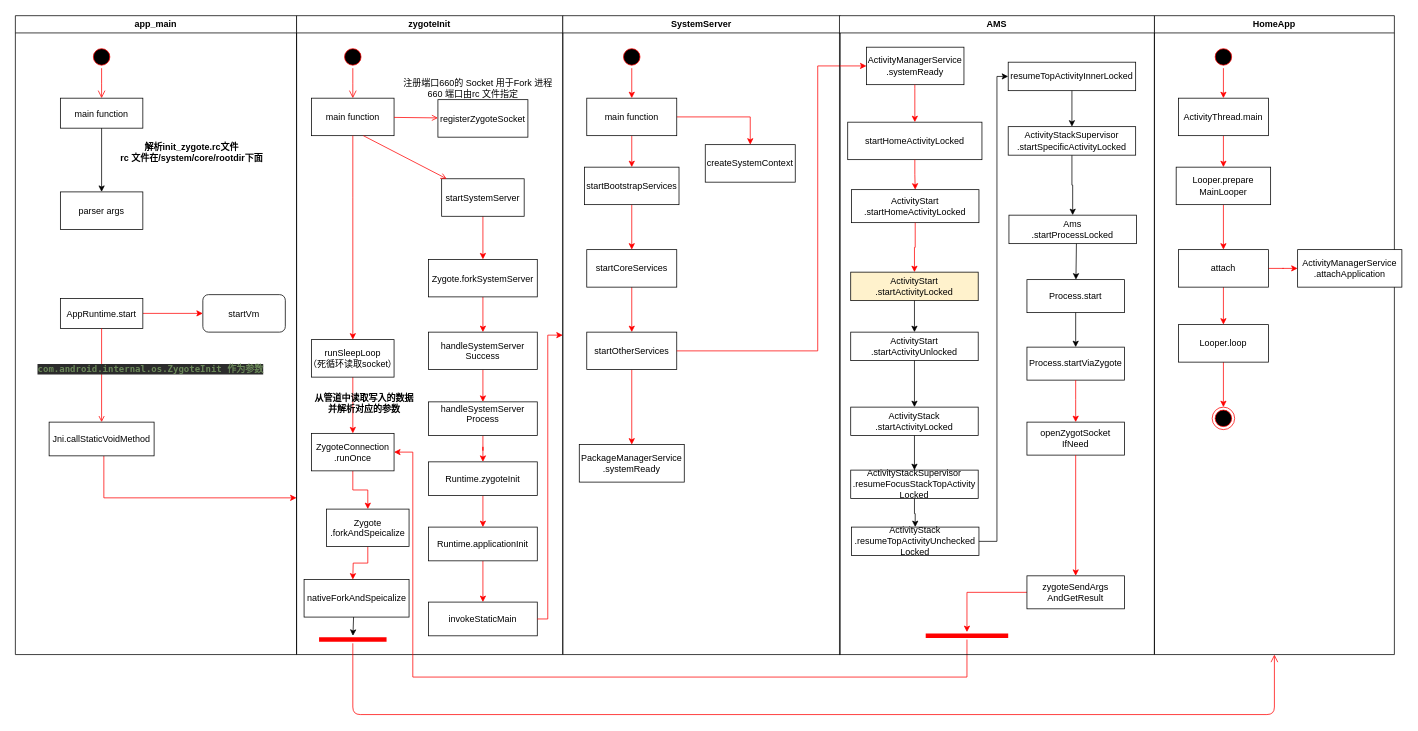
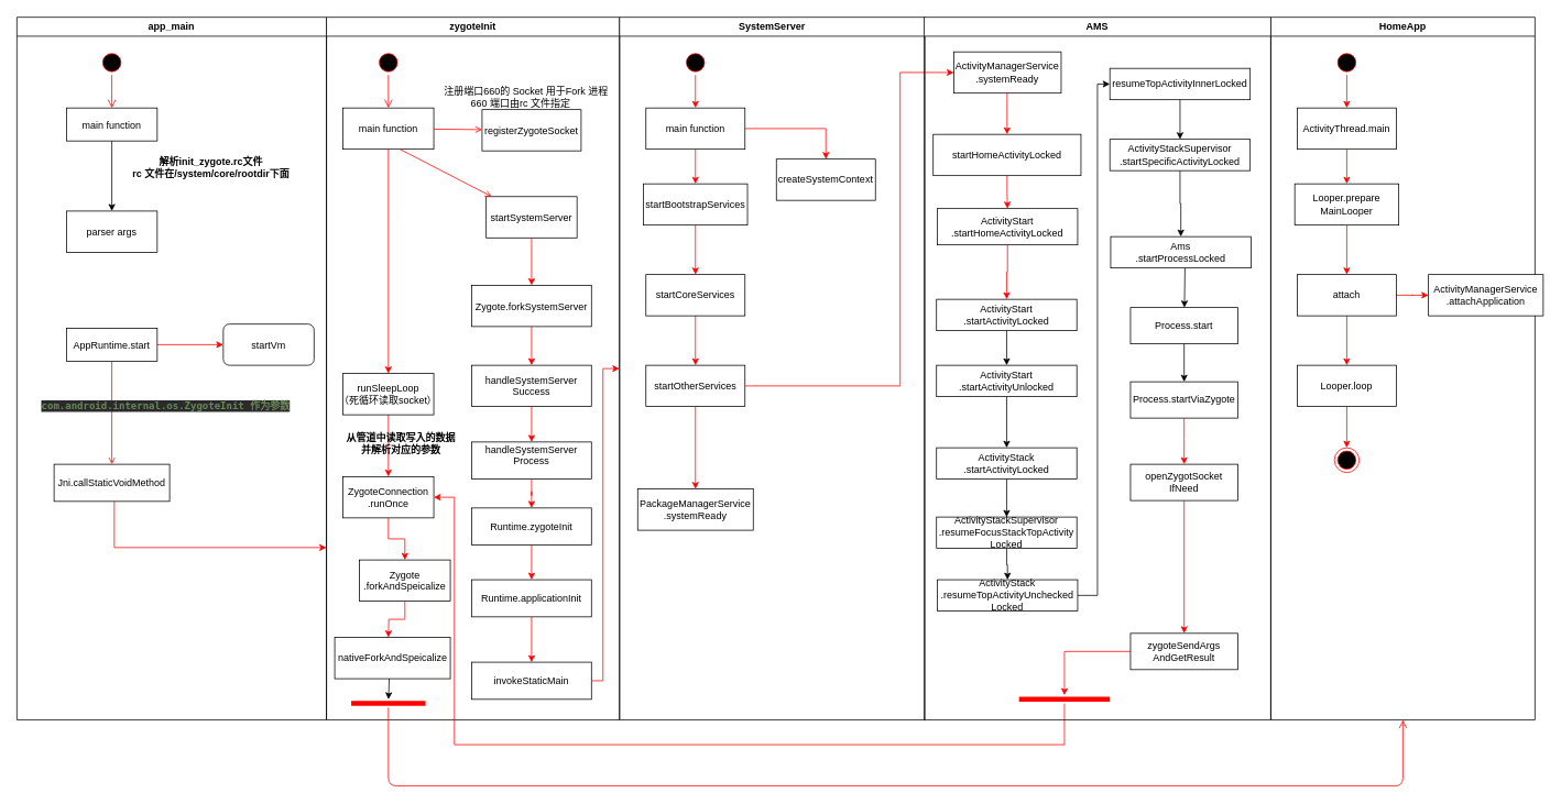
- <mxCell id="104" value="ActivityStart&lt;br&gt;.startActivityLocked" style="rounded=0;whiteSpace=wrap;html=1;fillColor=#fff2cc;" vertex="1" parent="87"><mxGeometry x="15" y="342" width="170" height="38" as="geometry" /></mxCell>
+ <mxCell id="104" value="ActivityStart&lt;br&gt;.startActivityLocked" style="rounded=0;whiteSpace=wrap;html=1;" vertex="1" parent="87"><mxGeometry x="15" y="342" width="170" height="38" as="geometry" /></mxCell>
- <mxCell id="72" value="Looper.loop" style="rounded=0;whiteSpace=wrap;html=1;" parent="62" vertex="1"><mxGeometry x="32" y="412" width="120" height="50" as="geometry" /></mxCell>
+ <mxCell id="72" value="Looper.loop" style="rounded=0;whiteSpace=wrap;html=1;" parent="62" vertex="1"><mxGeometry x="32" y="422" width="120" height="50" as="geometry" /></mxCell>
